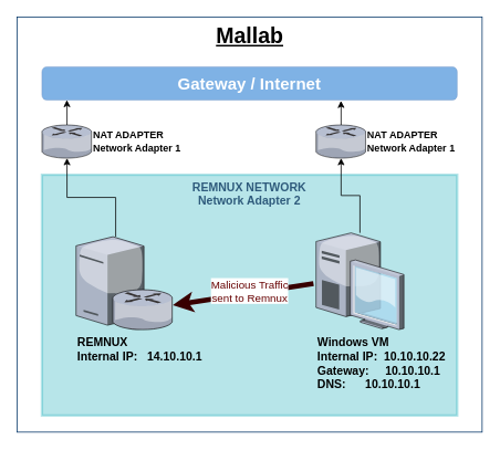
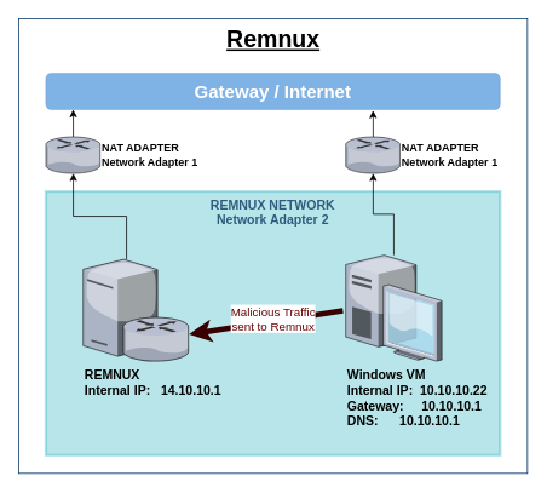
- <mxCell id="15" value="Mallab" style="text;strokeColor=none;fillColor=none;html=1;fontSize=26;fontStyle=5;verticalAlign=middle;align=center;" vertex="1" parent="1"><mxGeometry x="50" y="23" width="500" height="40" as="geometry" /></mxCell>
+ <mxCell id="15" value="Remnux" style="text;strokeColor=none;fillColor=none;html=1;fontSize=26;fontStyle=5;verticalAlign=middle;align=center;" vertex="1" parent="1"><mxGeometry x="50" y="23" width="500" height="40" as="geometry" /></mxCell>
